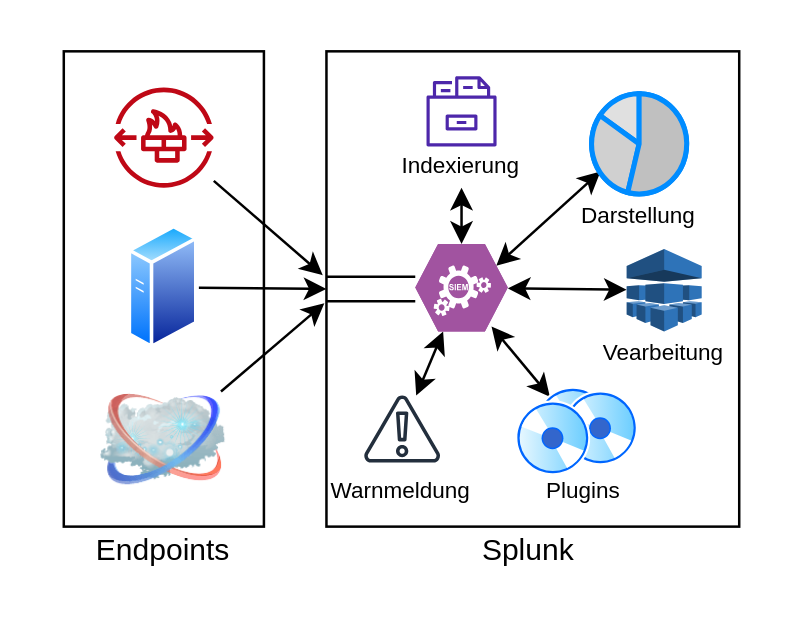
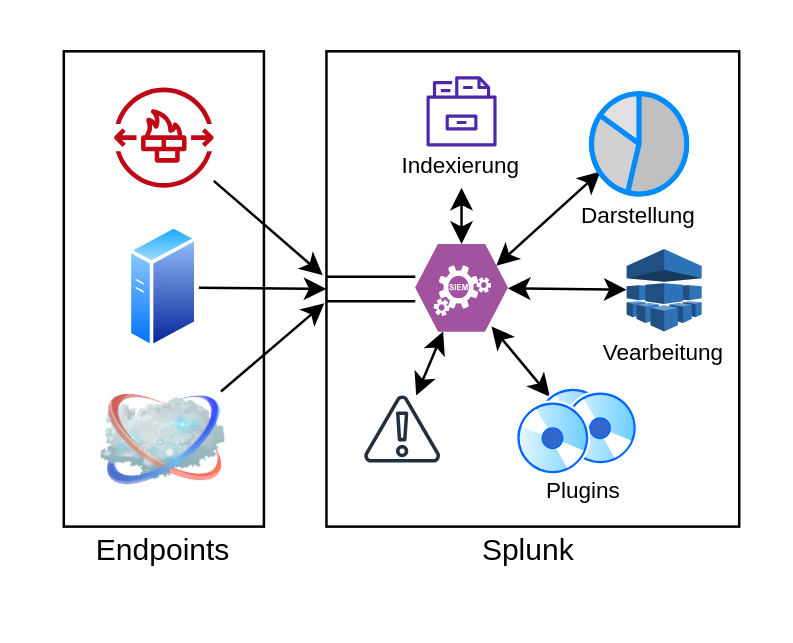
- <mxCell id="25" value="&lt;font style=&quot;font-size: 9px;&quot;&gt;Warnmeldung&lt;/font&gt;" style="text;html=1;strokeColor=none;fillColor=none;align=center;verticalAlign=middle;whiteSpace=wrap;rounded=0;" vertex="1" parent="1"><mxGeometry x="130.26" y="184.5" width="60" height="20" as="geometry" /></mxCell>
